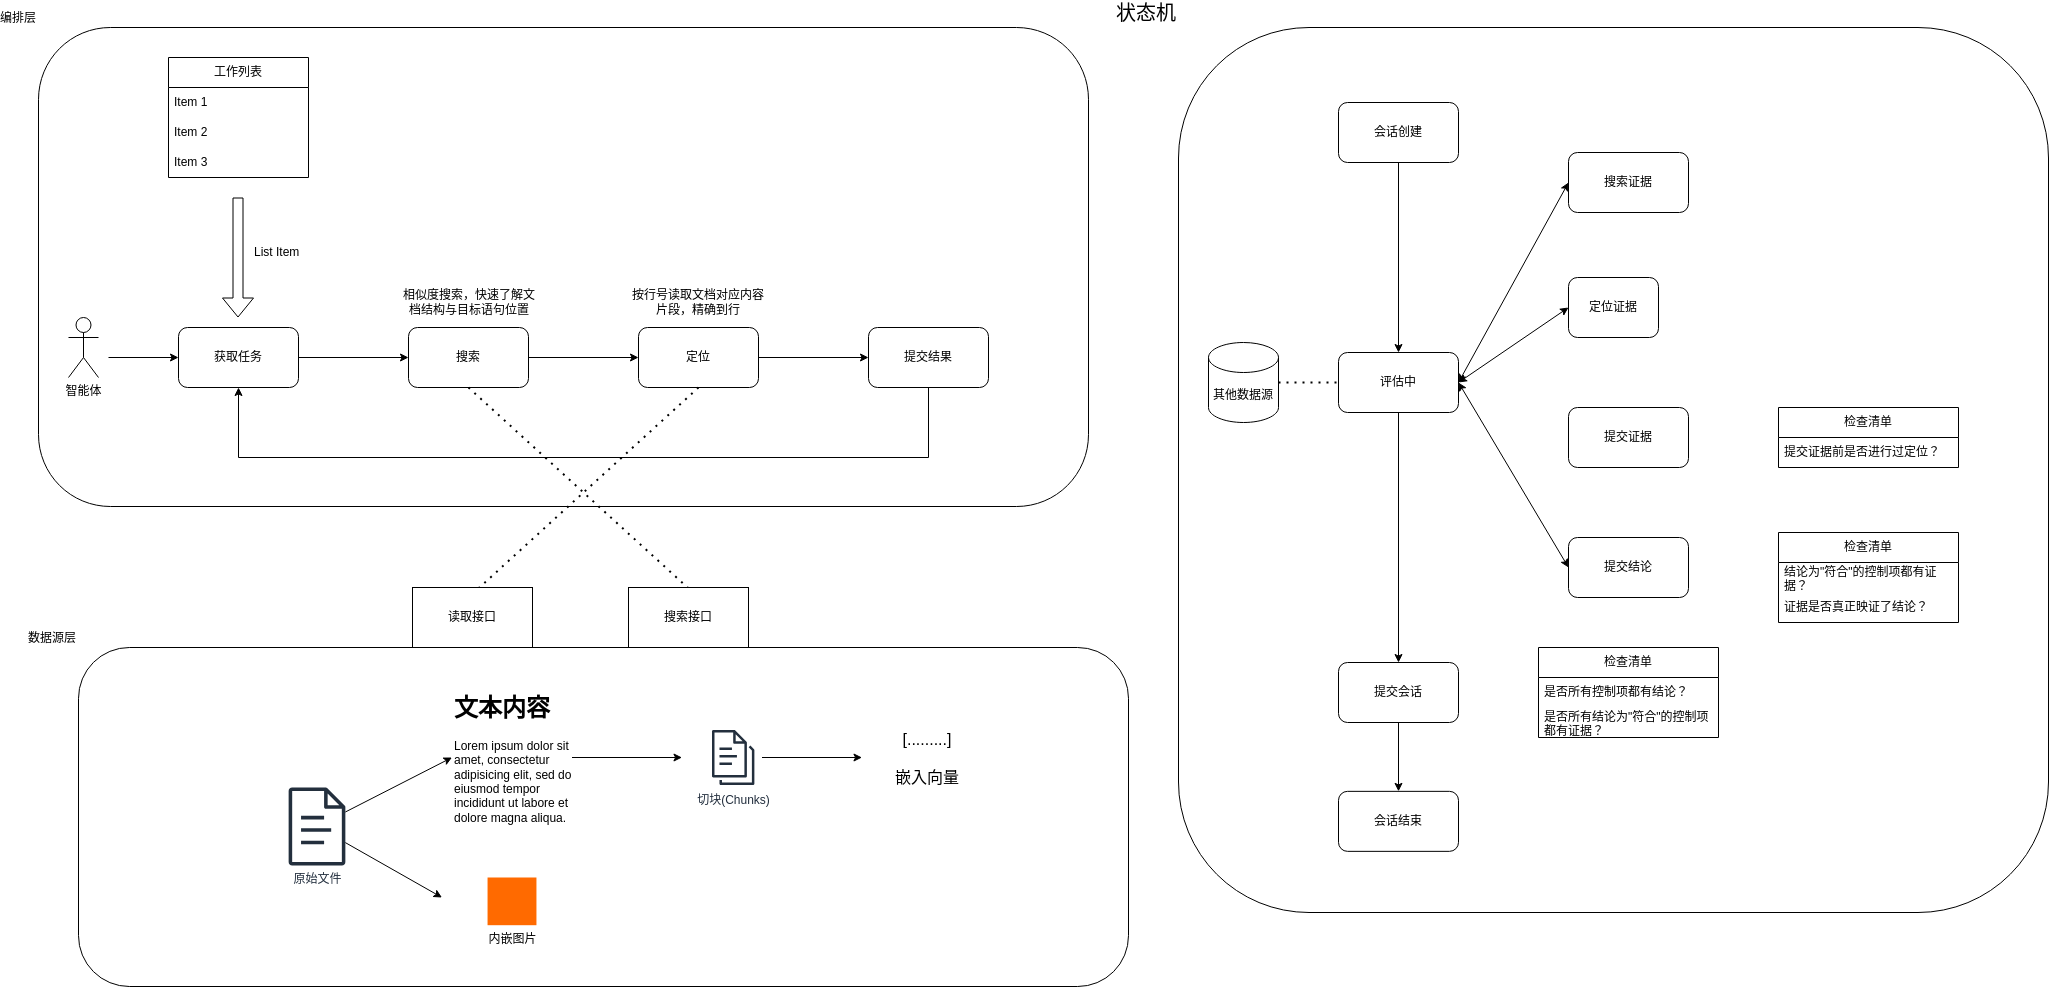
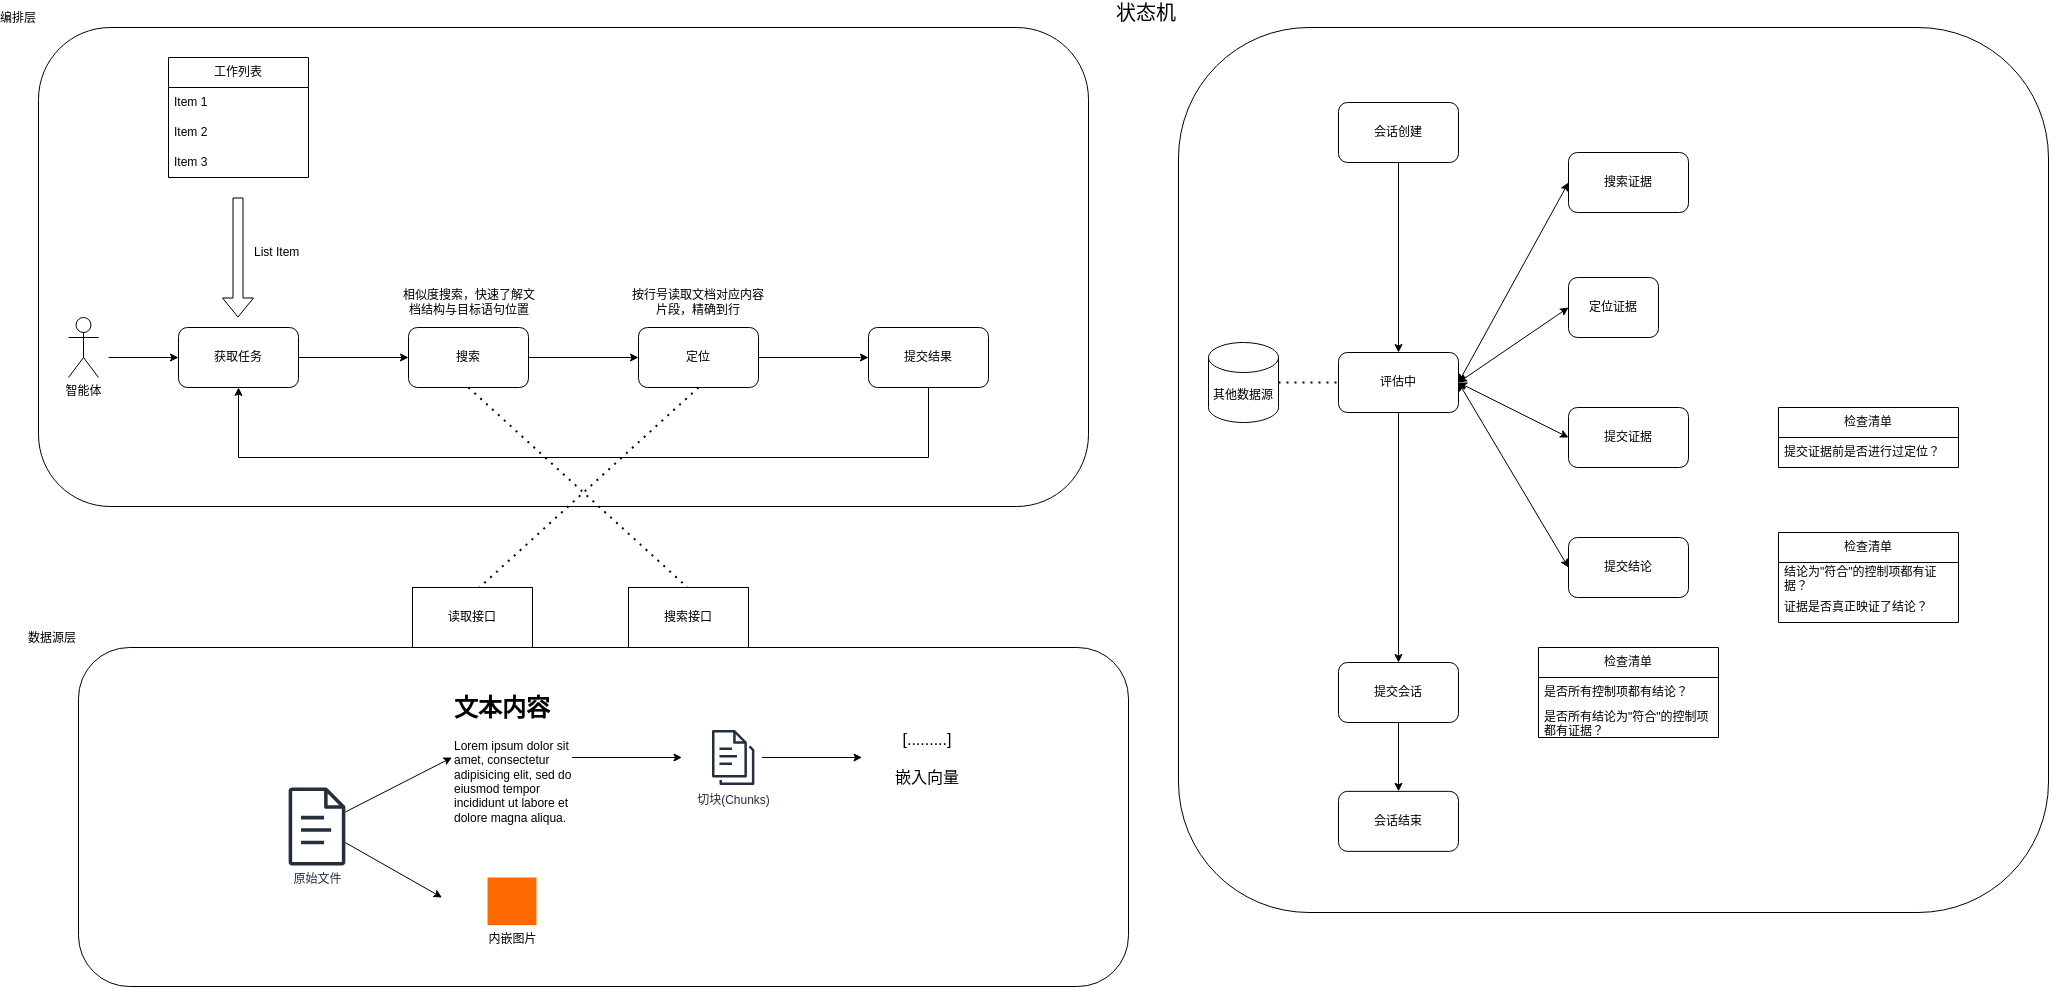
+ <mxCell id="48" value="" style="endArrow=classic;startArrow=classic;html=1;rounded=0;exitX=1;exitY=0.5;exitDx=0;exitDy=0;entryX=0;entryY=0.5;entryDx=0;entryDy=0;" edge="1" parent="1" source="35" target="44"><mxGeometry width="50" height="50" relative="1" as="geometry"><mxPoint x="1650" y="515" as="sourcePoint" /><mxPoint x="1700" y="465" as="targetPoint" /></mxGeometry></mxCell>
